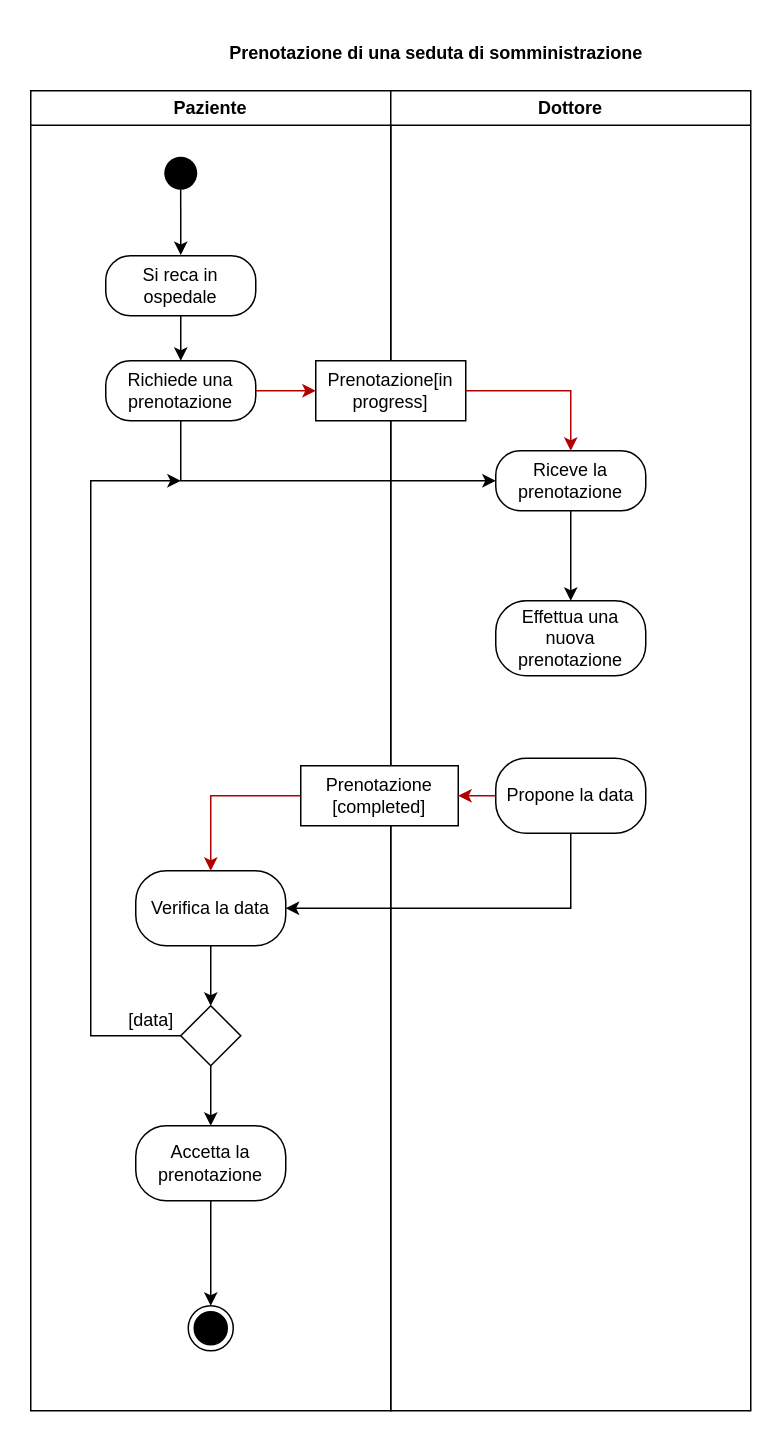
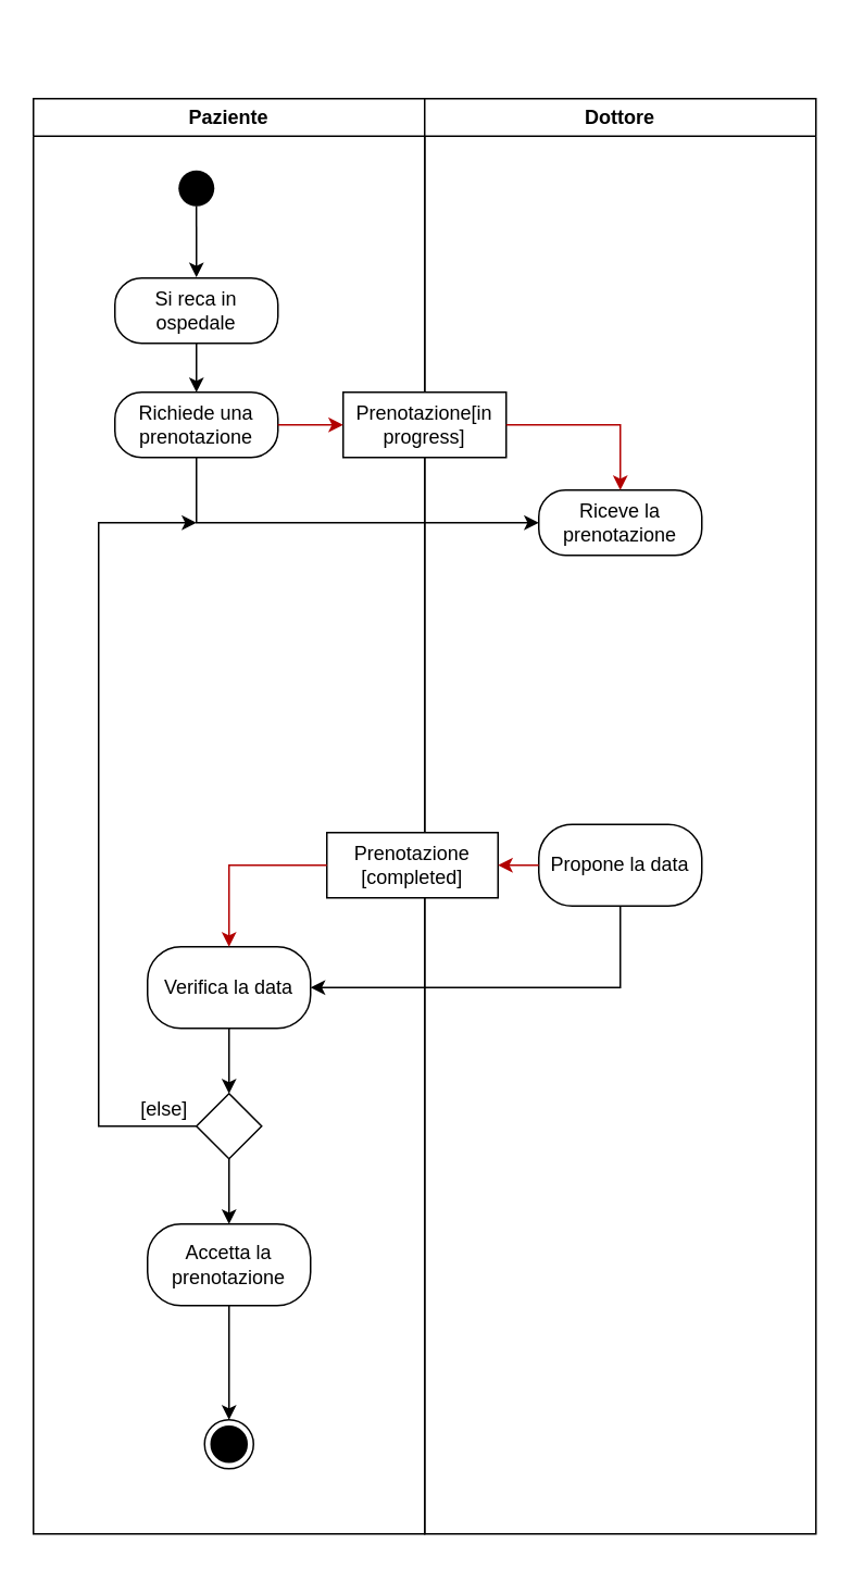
- <mxCell id="2" value="Prenotazione di una seduta di somministrazione" style="text;html=1;align=center;verticalAlign=middle;resizable=0;points=[];autosize=1;strokeColor=none;fillColor=none;fontStyle=1" vertex="1" parent="1"><mxGeometry x="140" y="20" width="300" height="30" as="geometry" /></mxCell>
- <mxCell id="20" style="edgeStyle=orthogonalEdgeStyle;rounded=0;orthogonalLoop=1;jettySize=auto;html=1;" edge="1" parent="19" source="21" target="24"><mxGeometry relative="1" as="geometry" /></mxCell>
- <mxCell id="24" value="Effettua una nuova prenotazione" style="rounded=1;whiteSpace=wrap;html=1;arcSize=41;strokeColor=default;" vertex="1" parent="19"><mxGeometry x="70" y="340" width="100" height="50" as="geometry" /></mxCell>
- <mxCell id="18" value="[data]" style="text;html=1;align=center;verticalAlign=middle;resizable=0;points=[];autosize=1;strokeColor=none;fillColor=none;" vertex="1" parent="4"><mxGeometry x="55" y="605" width="50" height="30" as="geometry" /></mxCell>
+ <mxCell id="18" value="[else]" style="text;html=1;align=center;verticalAlign=middle;resizable=0;points=[];autosize=1;strokeColor=none;fillColor=none;" vertex="1" parent="4"><mxGeometry x="55" y="605" width="50" height="30" as="geometry" /></mxCell>
